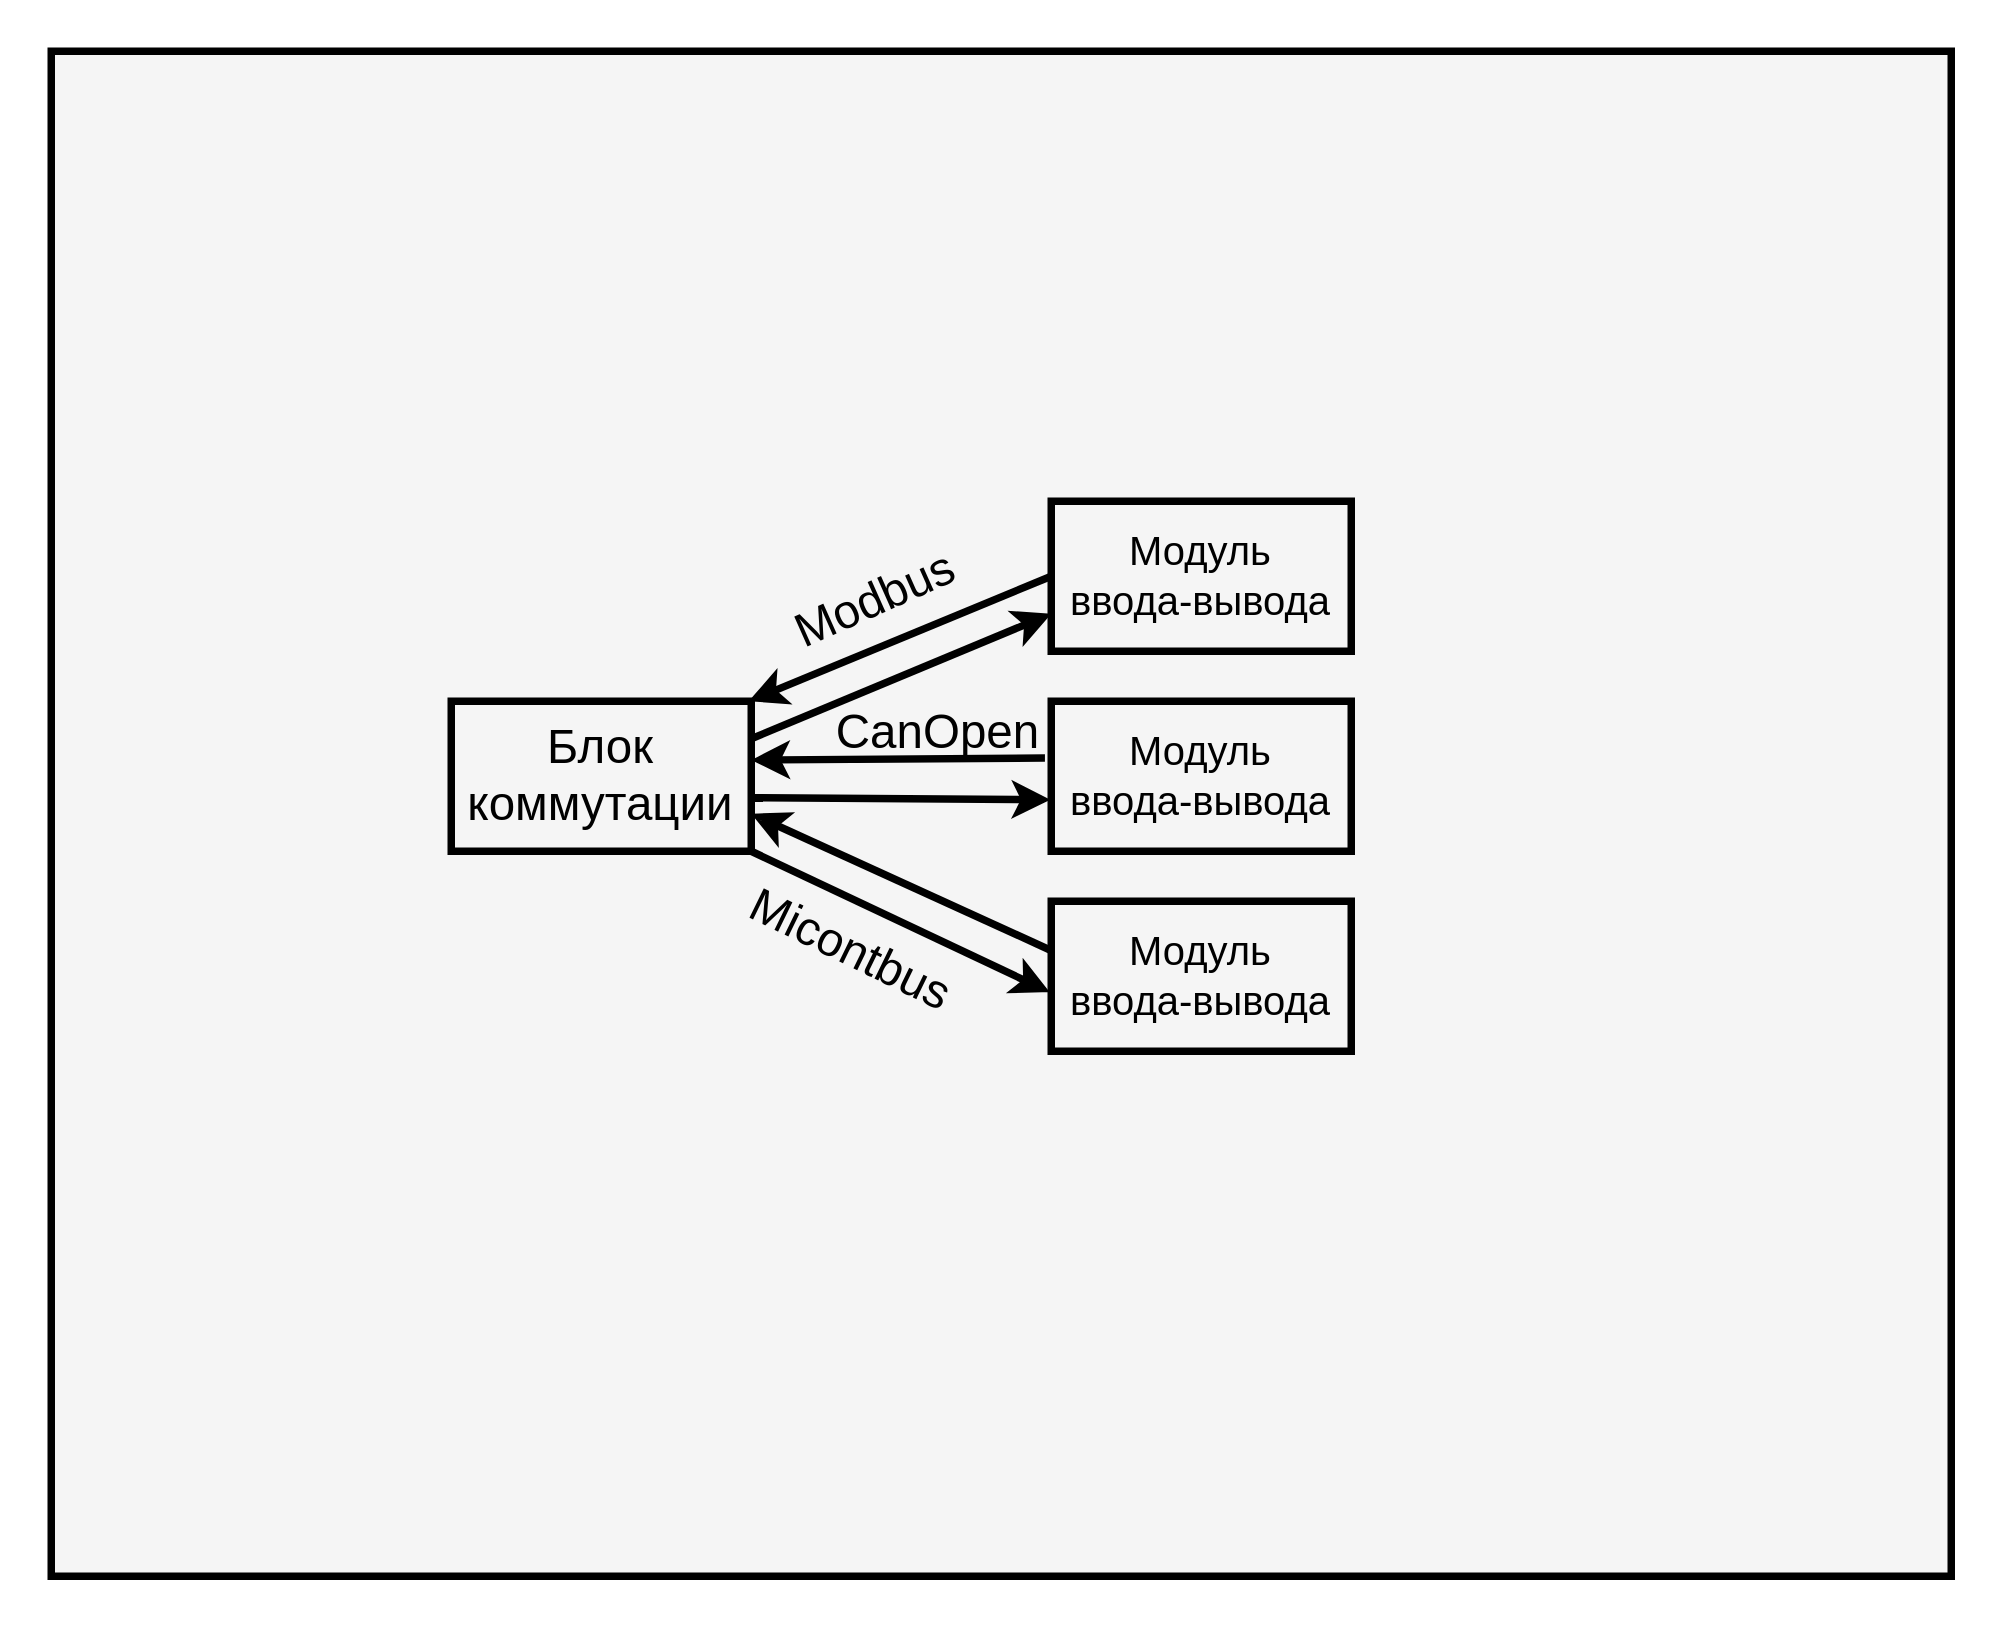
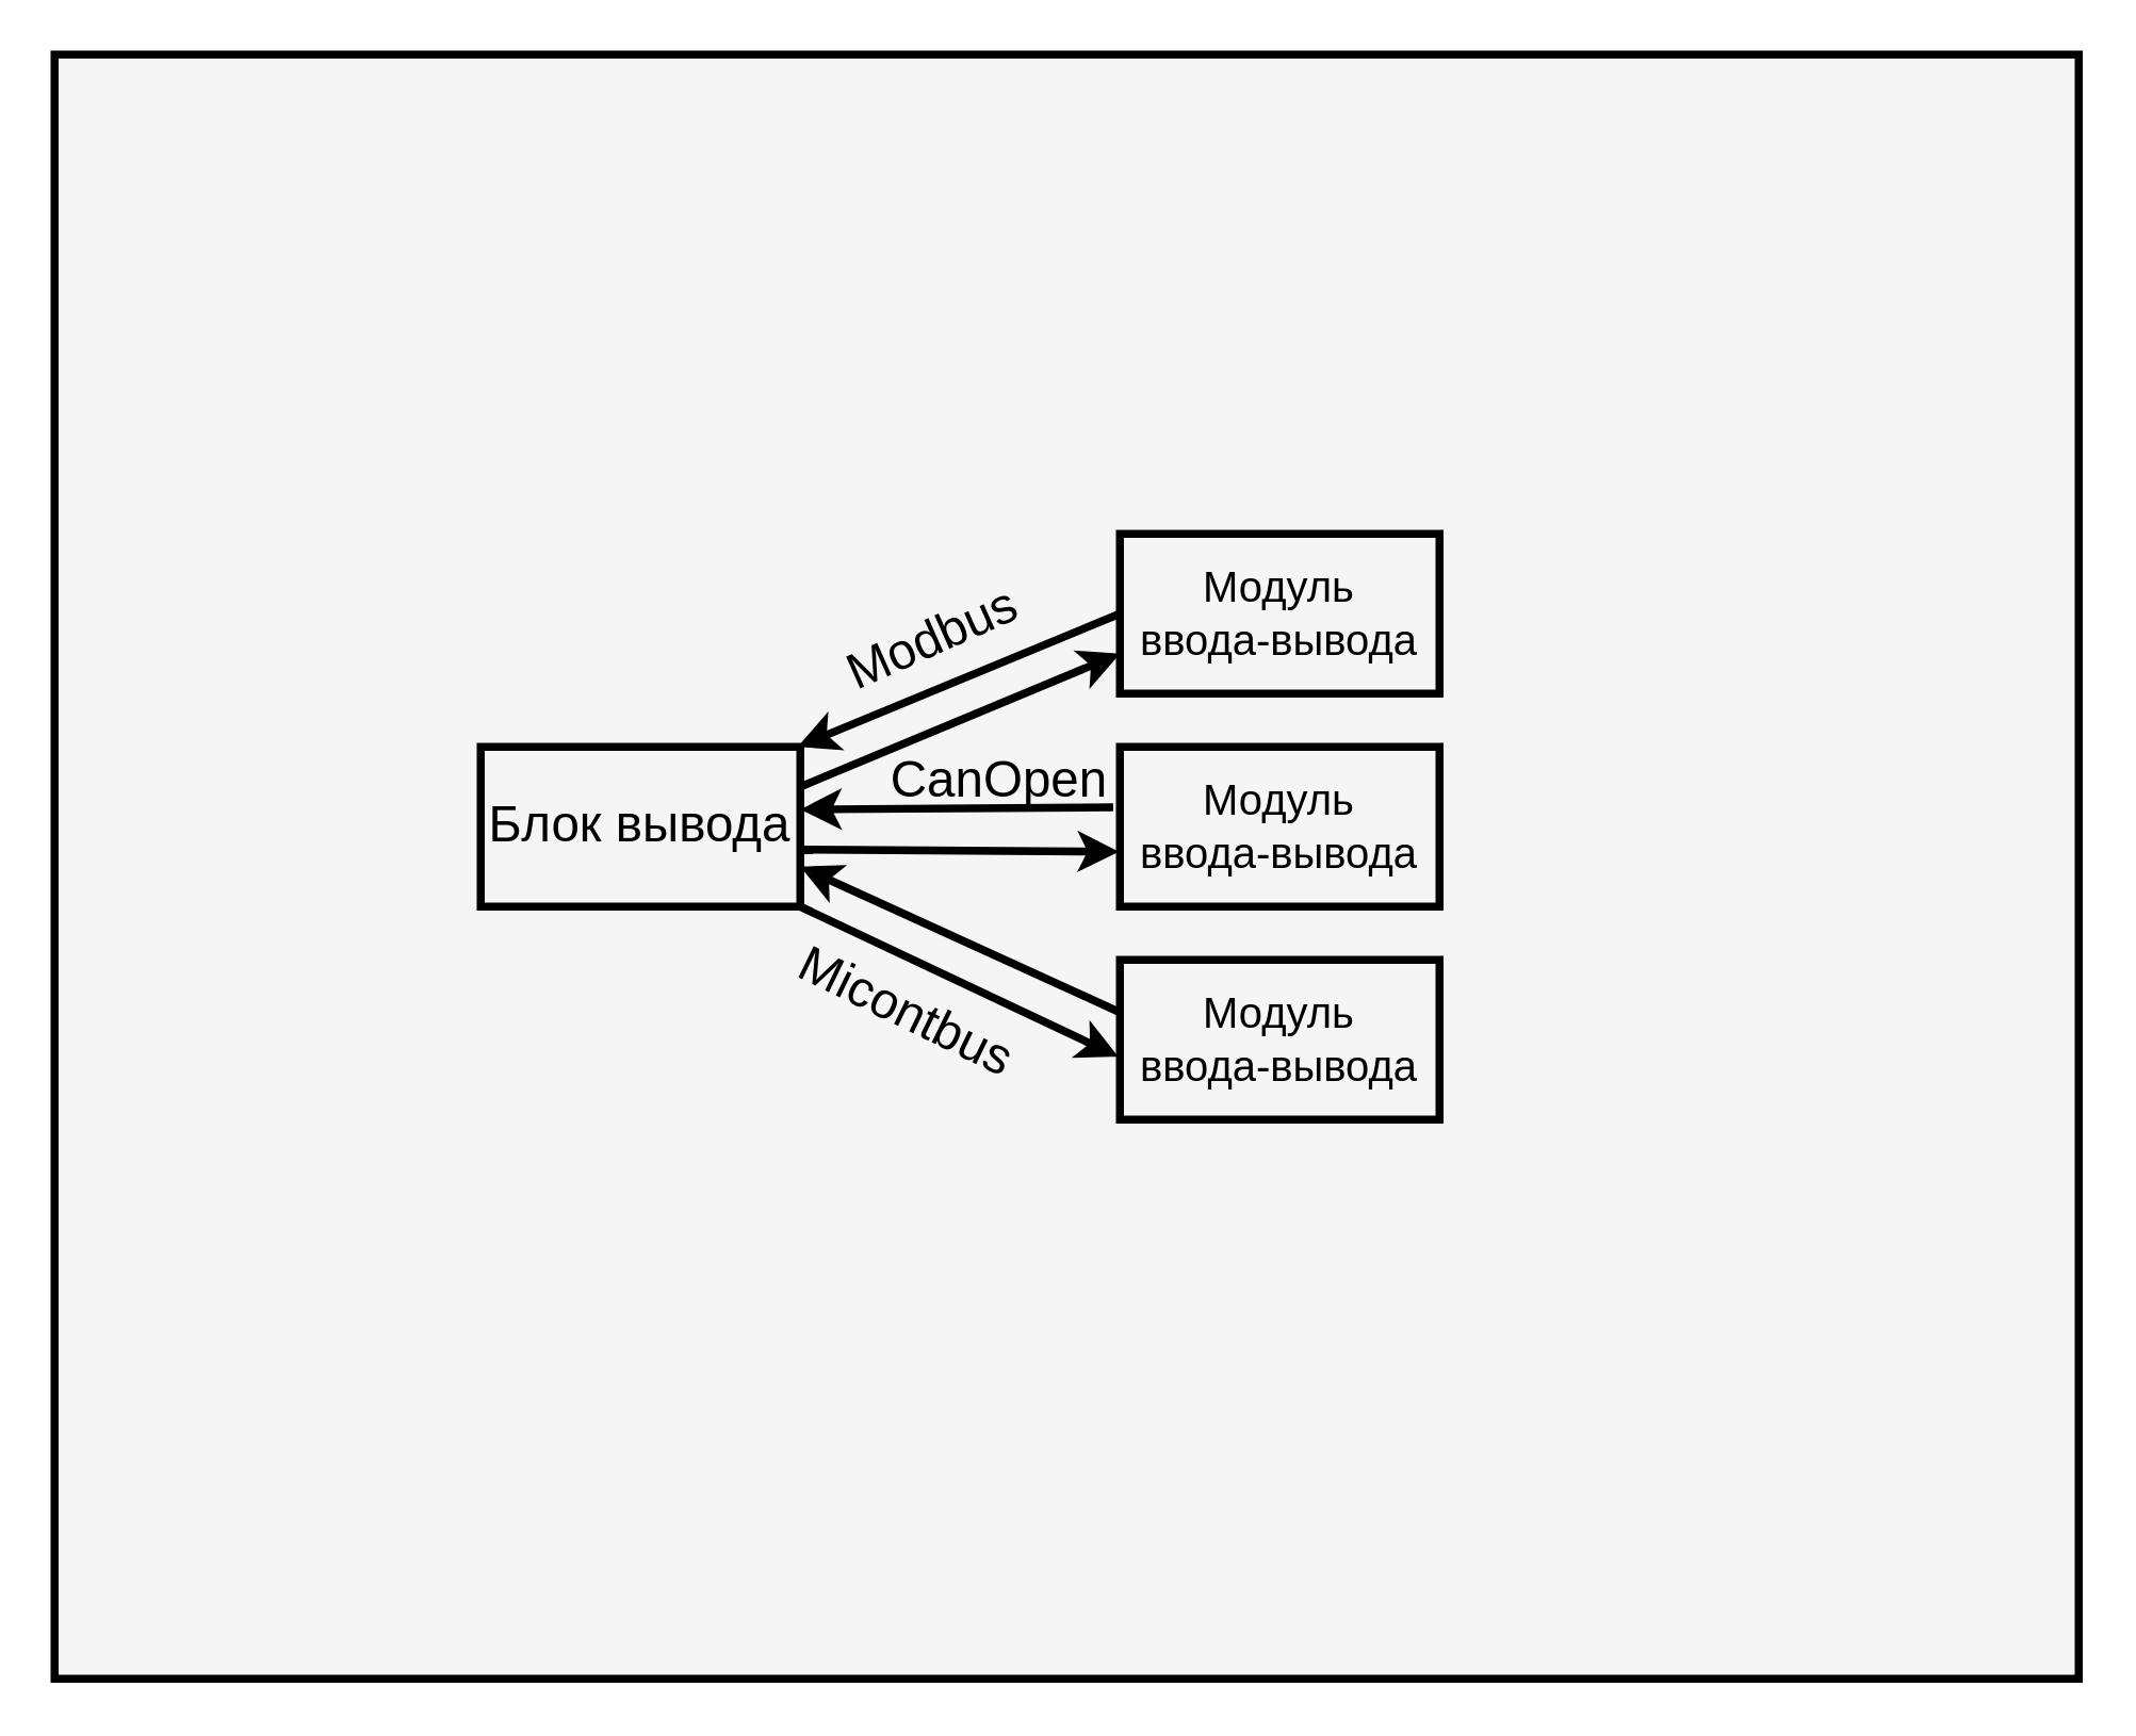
- <mxCell id="5" value="&lt;font style=&quot;font-size: 19px;&quot;&gt;Блок коммутации&lt;/font&gt;" style="text;html=1;align=center;verticalAlign=middle;whiteSpace=wrap;rounded=0;strokeWidth=3;fontFamily=Helvetica;fontSize=11;fontColor=#000000;" parent="1" vertex="1"><mxGeometry x="180" y="280" width="120" height="60" as="geometry" /></mxCell>
+ <mxCell id="5" value="&lt;font style=&quot;font-size: 19px;&quot;&gt;Блок вывода&lt;/font&gt;" style="text;html=1;align=center;verticalAlign=middle;whiteSpace=wrap;rounded=0;strokeWidth=3;fontFamily=Helvetica;fontSize=11;fontColor=#000000;" parent="1" vertex="1"><mxGeometry x="180" y="280" width="120" height="60" as="geometry" /></mxCell>
